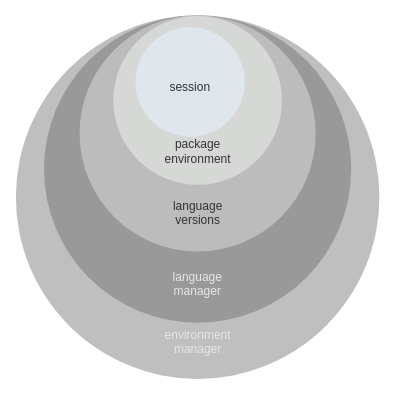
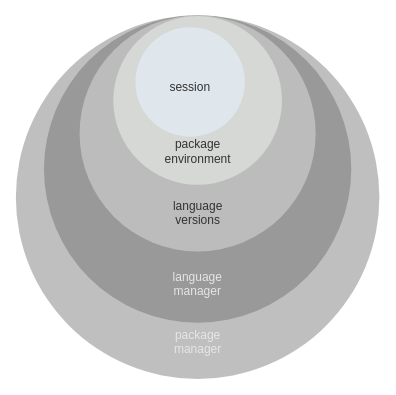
- <mxCell id="2" value="&lt;div style=&quot;text-align: center; font-size: 16px;&quot;&gt;&lt;span style=&quot;font-size: 16px;&quot;&gt;&lt;font color=&quot;#e6e6e6&quot;&gt;&lt;br&gt;&lt;/font&gt;&lt;/span&gt;&lt;/div&gt;&lt;div style=&quot;text-align: center; font-size: 16px;&quot;&gt;&lt;span style=&quot;font-size: 16px;&quot;&gt;&lt;font color=&quot;#e6e6e6&quot;&gt;&lt;br&gt;&lt;/font&gt;&lt;/span&gt;&lt;/div&gt;&lt;div style=&quot;text-align: center; font-size: 16px;&quot;&gt;&lt;span style=&quot;font-size: 16px;&quot;&gt;&lt;font color=&quot;#e6e6e6&quot;&gt;&lt;br&gt;&lt;/font&gt;&lt;/span&gt;&lt;/div&gt;&lt;div style=&quot;text-align: center; font-size: 16px;&quot;&gt;&lt;span style=&quot;font-size: 16px;&quot;&gt;&lt;font color=&quot;#e6e6e6&quot;&gt;environment&lt;/font&gt;&lt;/span&gt;&lt;/div&gt;&lt;div style=&quot;text-align: center; font-size: 16px;&quot;&gt;&lt;span style=&quot;font-size: 16px;&quot;&gt;&lt;font color=&quot;#e6e6e6&quot;&gt;manager&lt;/font&gt;&lt;/span&gt;&lt;/div&gt;" style="ellipse;whiteSpace=wrap;html=1;aspect=fixed;rounded=1;shadow=0;glass=0;labelBackgroundColor=none;strokeColor=none;strokeWidth=1;fillColor=#808080;gradientColor=none;fontFamily=Helvetica;fontSize=16;fontColor=#2F5B7C;align=center;opacity=50;verticalAlign=bottom;spacingBottom=15;spacing=15;" parent="1" vertex="1"><mxGeometry x="20.5" y="20" width="485" height="485" as="geometry" /></mxCell>
+ <mxCell id="2" value="&lt;div style=&quot;text-align: center; font-size: 16px;&quot;&gt;&lt;span style=&quot;font-size: 16px;&quot;&gt;&lt;font color=&quot;#e6e6e6&quot;&gt;&lt;br&gt;&lt;/font&gt;&lt;/span&gt;&lt;/div&gt;&lt;div style=&quot;text-align: center; font-size: 16px;&quot;&gt;&lt;span style=&quot;font-size: 16px;&quot;&gt;&lt;font color=&quot;#e6e6e6&quot;&gt;&lt;br&gt;&lt;/font&gt;&lt;/span&gt;&lt;/div&gt;&lt;div style=&quot;text-align: center; font-size: 16px;&quot;&gt;&lt;span style=&quot;font-size: 16px;&quot;&gt;&lt;font color=&quot;#e6e6e6&quot;&gt;&lt;br&gt;&lt;/font&gt;&lt;/span&gt;&lt;/div&gt;&lt;div style=&quot;text-align: center; font-size: 16px;&quot;&gt;&lt;span style=&quot;font-size: 16px;&quot;&gt;&lt;font color=&quot;#e6e6e6&quot;&gt;package&lt;/font&gt;&lt;/span&gt;&lt;/div&gt;&lt;div style=&quot;text-align: center; font-size: 16px;&quot;&gt;&lt;span style=&quot;font-size: 16px;&quot;&gt;&lt;font color=&quot;#e6e6e6&quot;&gt;manager&lt;/font&gt;&lt;/span&gt;&lt;/div&gt;" style="ellipse;whiteSpace=wrap;html=1;aspect=fixed;rounded=1;shadow=0;glass=0;labelBackgroundColor=none;strokeColor=none;strokeWidth=1;fillColor=#808080;gradientColor=none;fontFamily=Helvetica;fontSize=16;fontColor=#2F5B7C;align=center;opacity=50;verticalAlign=bottom;spacingBottom=15;spacing=15;" parent="1" vertex="1"><mxGeometry x="20.5" y="20" width="485" height="485" as="geometry" /></mxCell>
